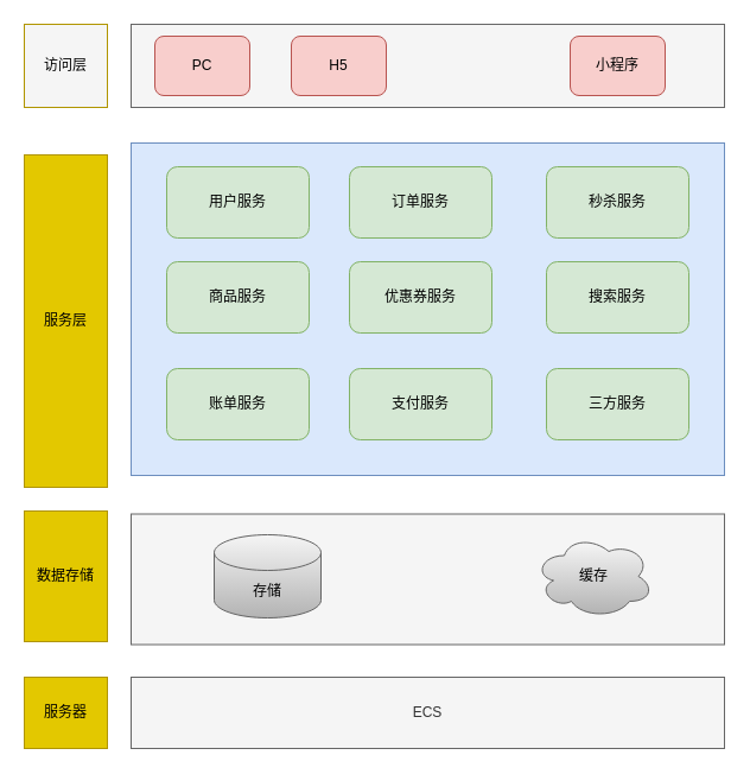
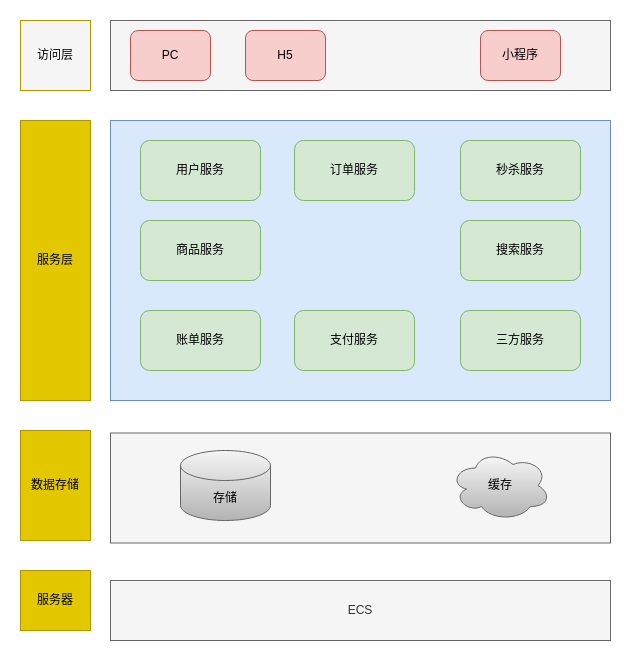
- <mxCell id="10" value="优惠券服务" style="rounded=1;whiteSpace=wrap;html=1;fillColor=#d5e8d4;strokeColor=#82b366;" parent="1" vertex="1"><mxGeometry x="294" y="220" width="120" height="60" as="geometry" /></mxCell>
- <mxCell id="19" value="服务层" style="rounded=0;whiteSpace=wrap;html=1;fillColor=#e3c800;fontColor=#000000;strokeColor=#B09500;" parent="1" vertex="1"><mxGeometry x="20" y="130" width="70" height="280" as="geometry" /></mxCell>
+ <mxCell id="19" value="服务层" style="rounded=0;whiteSpace=wrap;html=1;fillColor=#e3c800;fontColor=#000000;strokeColor=#B09500;" parent="1" vertex="1"><mxGeometry x="20" y="120" width="70" height="280" as="geometry" /></mxCell>
- <mxCell id="22" value="ECS" style="rounded=0;whiteSpace=wrap;html=1;fillColor=#f5f5f5;strokeColor=#666666;fontColor=#333333;" parent="1" vertex="1"><mxGeometry x="110" y="570" width="500" height="60" as="geometry" /></mxCell>
+ <mxCell id="22" value="ECS" style="rounded=0;whiteSpace=wrap;html=1;fillColor=#f5f5f5;strokeColor=#666666;fontColor=#333333;" parent="1" vertex="1"><mxGeometry x="110" y="580" width="500" height="60" as="geometry" /></mxCell>
